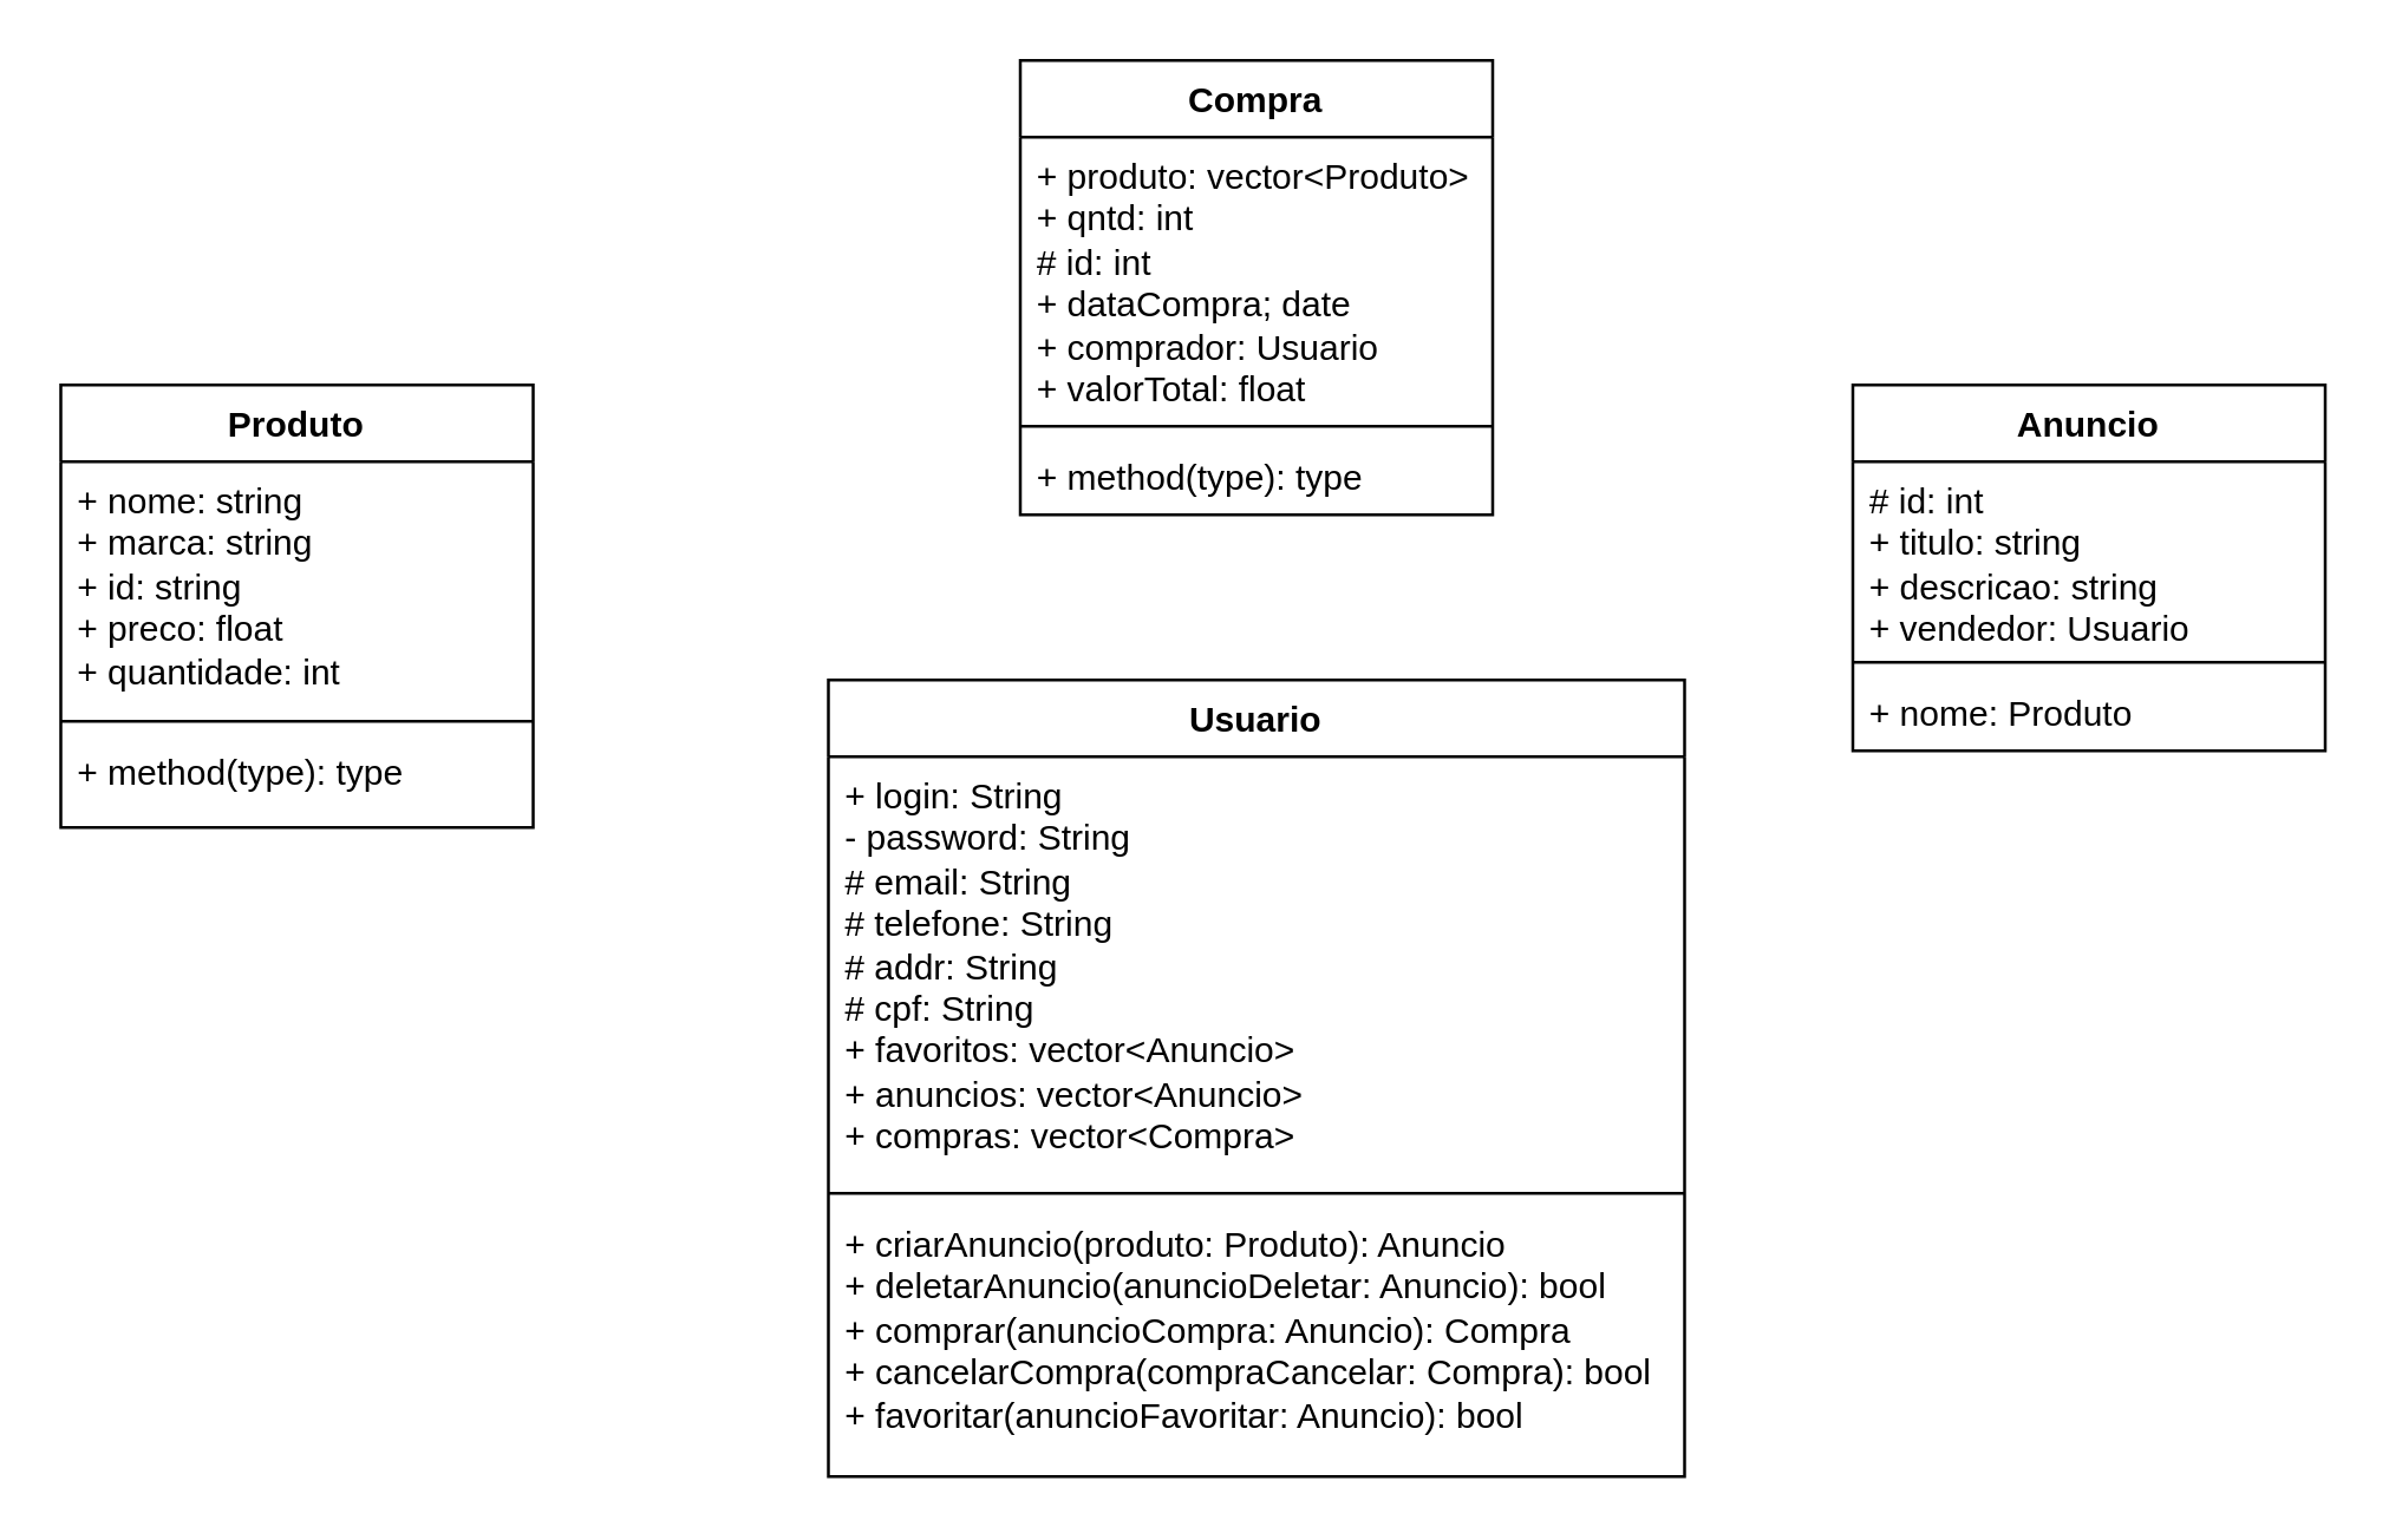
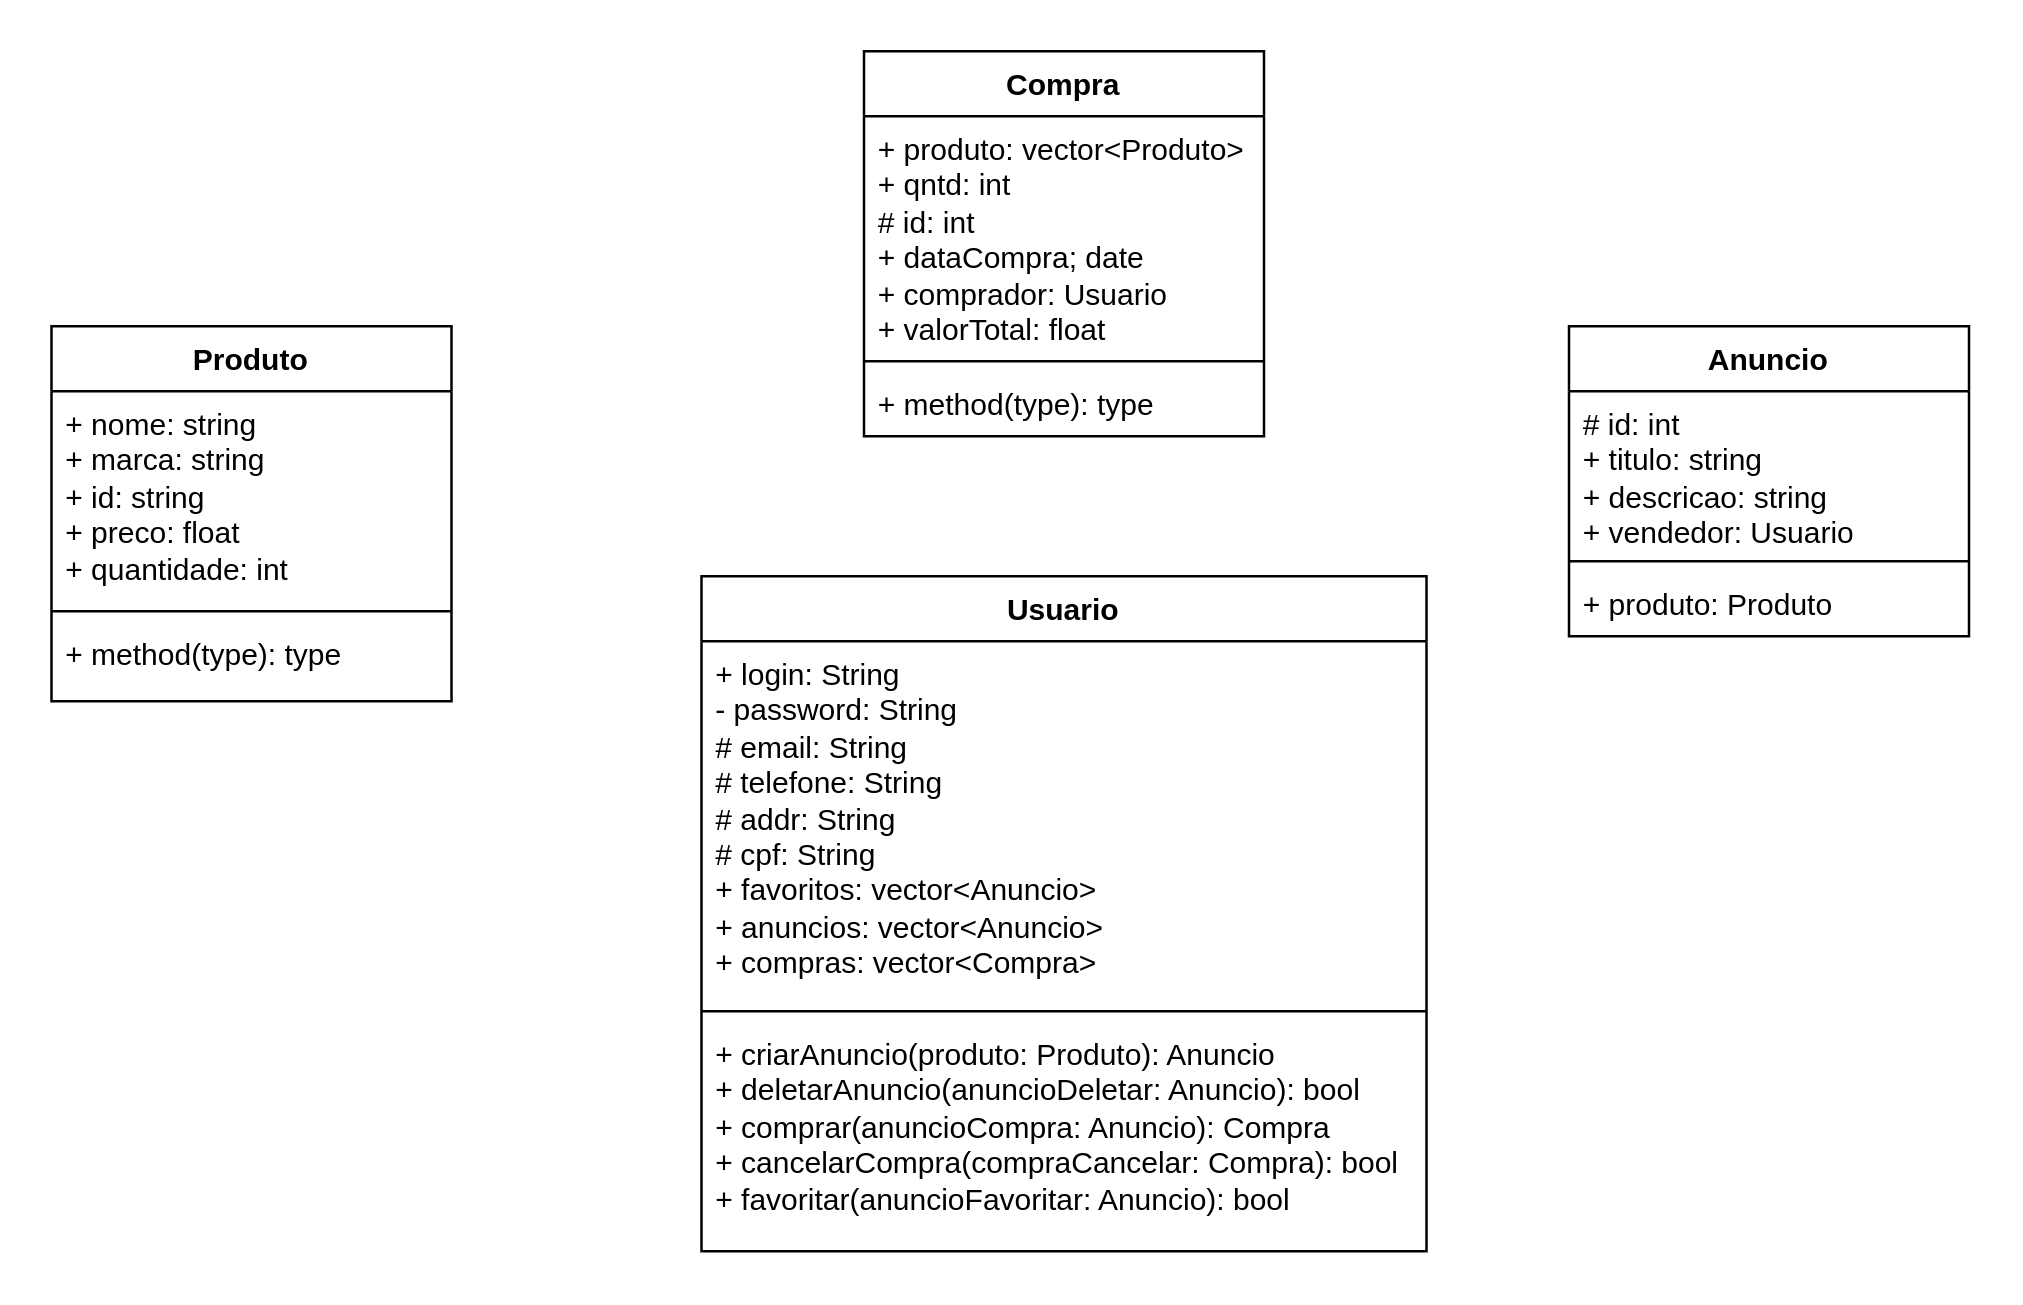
- <mxCell id="13" value="+ nome: Produto&lt;div&gt;&lt;br&gt;&lt;/div&gt;" style="text;strokeColor=none;fillColor=none;align=left;verticalAlign=top;spacingLeft=4;spacingRight=4;overflow=hidden;rotatable=0;points=[[0,0.5],[1,0.5]];portConstraint=eastwest;whiteSpace=wrap;html=1;" vertex="1" parent="10"><mxGeometry y="98" width="160" height="26" as="geometry" /></mxCell>
+ <mxCell id="13" value="+ produto: Produto&lt;div&gt;&lt;br&gt;&lt;/div&gt;" style="text;strokeColor=none;fillColor=none;align=left;verticalAlign=top;spacingLeft=4;spacingRight=4;overflow=hidden;rotatable=0;points=[[0,0.5],[1,0.5]];portConstraint=eastwest;whiteSpace=wrap;html=1;" vertex="1" parent="10"><mxGeometry y="98" width="160" height="26" as="geometry" /></mxCell>
